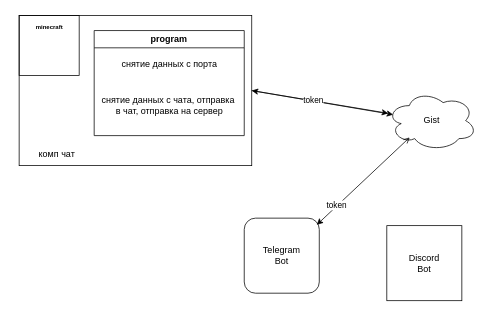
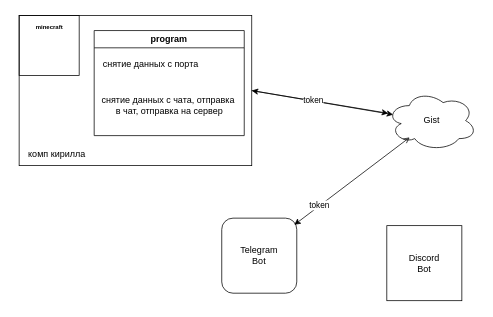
- <mxCell id="5" value="снятие данных с порта" style="text;html=1;align=center;verticalAlign=middle;resizable=0;points=[];autosize=1;strokeColor=none;fillColor=none;" vertex="1" parent="4"><mxGeometry x="25" y="30" width="150" height="30" as="geometry" /></mxCell>
+ <mxCell id="5" value="снятие данных с порта" style="text;html=1;align=center;verticalAlign=middle;resizable=0;points=[];autosize=1;strokeColor=none;fillColor=none;" vertex="1" parent="4"><mxGeometry y="30" width="150" height="30" as="geometry" /></mxCell>
- <mxCell id="8" value="комп чат" style="text;html=1;align=center;verticalAlign=middle;resizable=0;points=[];autosize=1;strokeColor=none;fillColor=none;" vertex="1" parent="1"><mxGeometry x="25" y="190" width="100" height="30" as="geometry" /></mxCell>
+ <mxCell id="8" value="комп кирилла" style="text;html=1;align=center;verticalAlign=middle;resizable=0;points=[];autosize=1;strokeColor=none;fillColor=none;" vertex="1" parent="1"><mxGeometry x="25" y="190" width="100" height="30" as="geometry" /></mxCell>
- <mxCell id="13" value="Telegram&lt;div&gt;Bot&lt;/div&gt;" style="rounded=1;whiteSpace=wrap;html=1;" vertex="1" parent="1"><mxGeometry x="325" y="290" width="100" height="100" as="geometry" /></mxCell>
+ <mxCell id="13" value="Telegram&lt;div&gt;Bot&lt;/div&gt;" style="rounded=1;whiteSpace=wrap;html=1;" vertex="1" parent="1"><mxGeometry x="295" y="290" width="100" height="100" as="geometry" /></mxCell>
